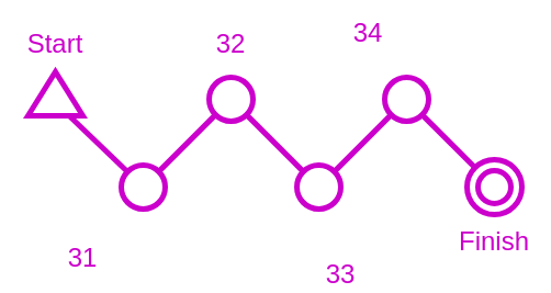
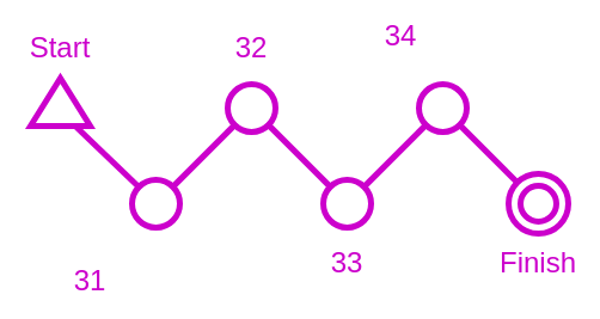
- <mxCell id="19" value="&lt;font style=&quot;font-size: 24px&quot;&gt;33&lt;/font&gt;" style="text;html=1;strokeColor=none;fillColor=none;align=center;verticalAlign=middle;whiteSpace=wrap;rounded=0;fontColor=#CC00CC;fontStyle=0" vertex="1" parent="1"><mxGeometry x="280" y="240" width="60" height="20" as="geometry" /></mxCell>
+ <mxCell id="19" value="&lt;font style=&quot;font-size: 24px&quot;&gt;33&lt;/font&gt;" style="text;html=1;strokeColor=none;fillColor=none;align=center;verticalAlign=middle;whiteSpace=wrap;rounded=0;fontColor=#CC00CC;fontStyle=0" vertex="1" parent="1"><mxGeometry x="260" y="210" width="60" height="20" as="geometry" /></mxCell>
